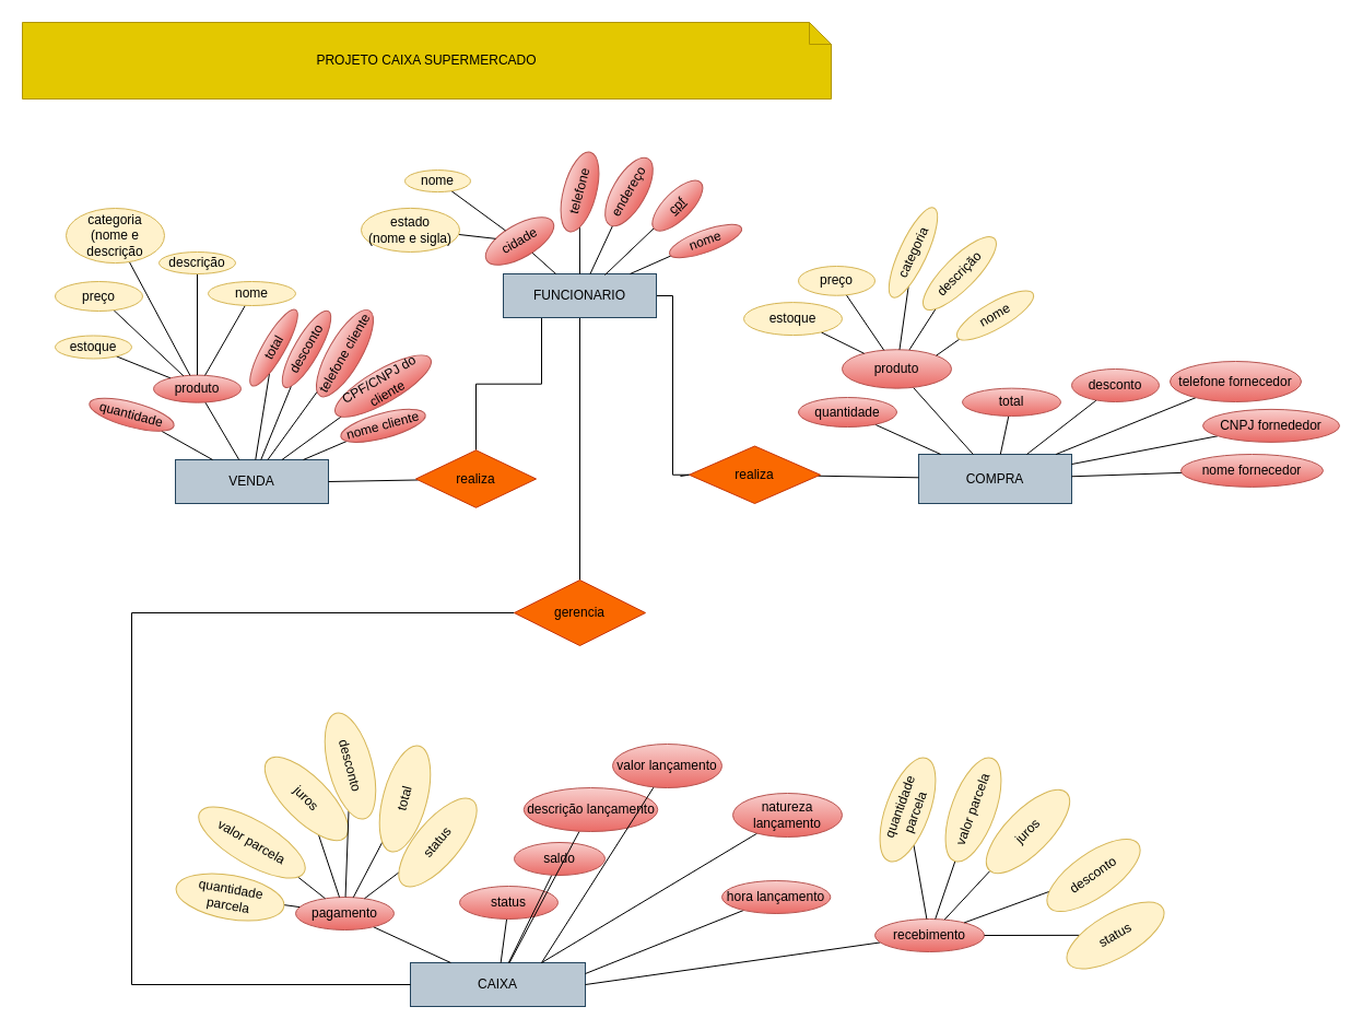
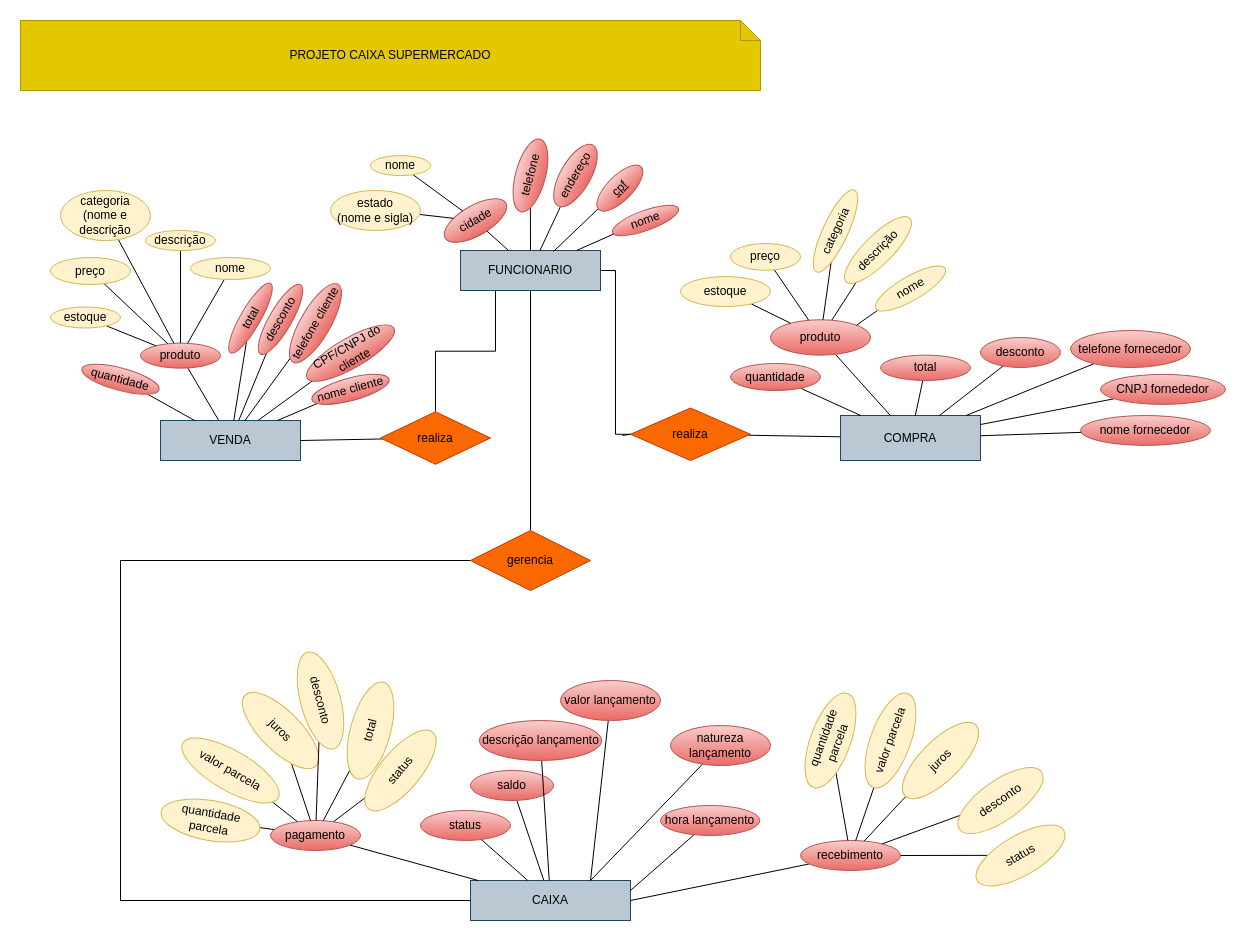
- <mxCell id="8" value="CAIXA" style="whiteSpace=wrap;html=1;align=center;fillColor=#bac8d3;strokeColor=#23445d;" vertex="1" parent="1"><mxGeometry x="375" y="880" width="160" height="40" as="geometry" /></mxCell>
+ <mxCell id="8" value="CAIXA" style="whiteSpace=wrap;html=1;align=center;fillColor=#bac8d3;strokeColor=#23445d;" vertex="1" parent="1"><mxGeometry x="470" y="880" width="160" height="40" as="geometry" /></mxCell>
